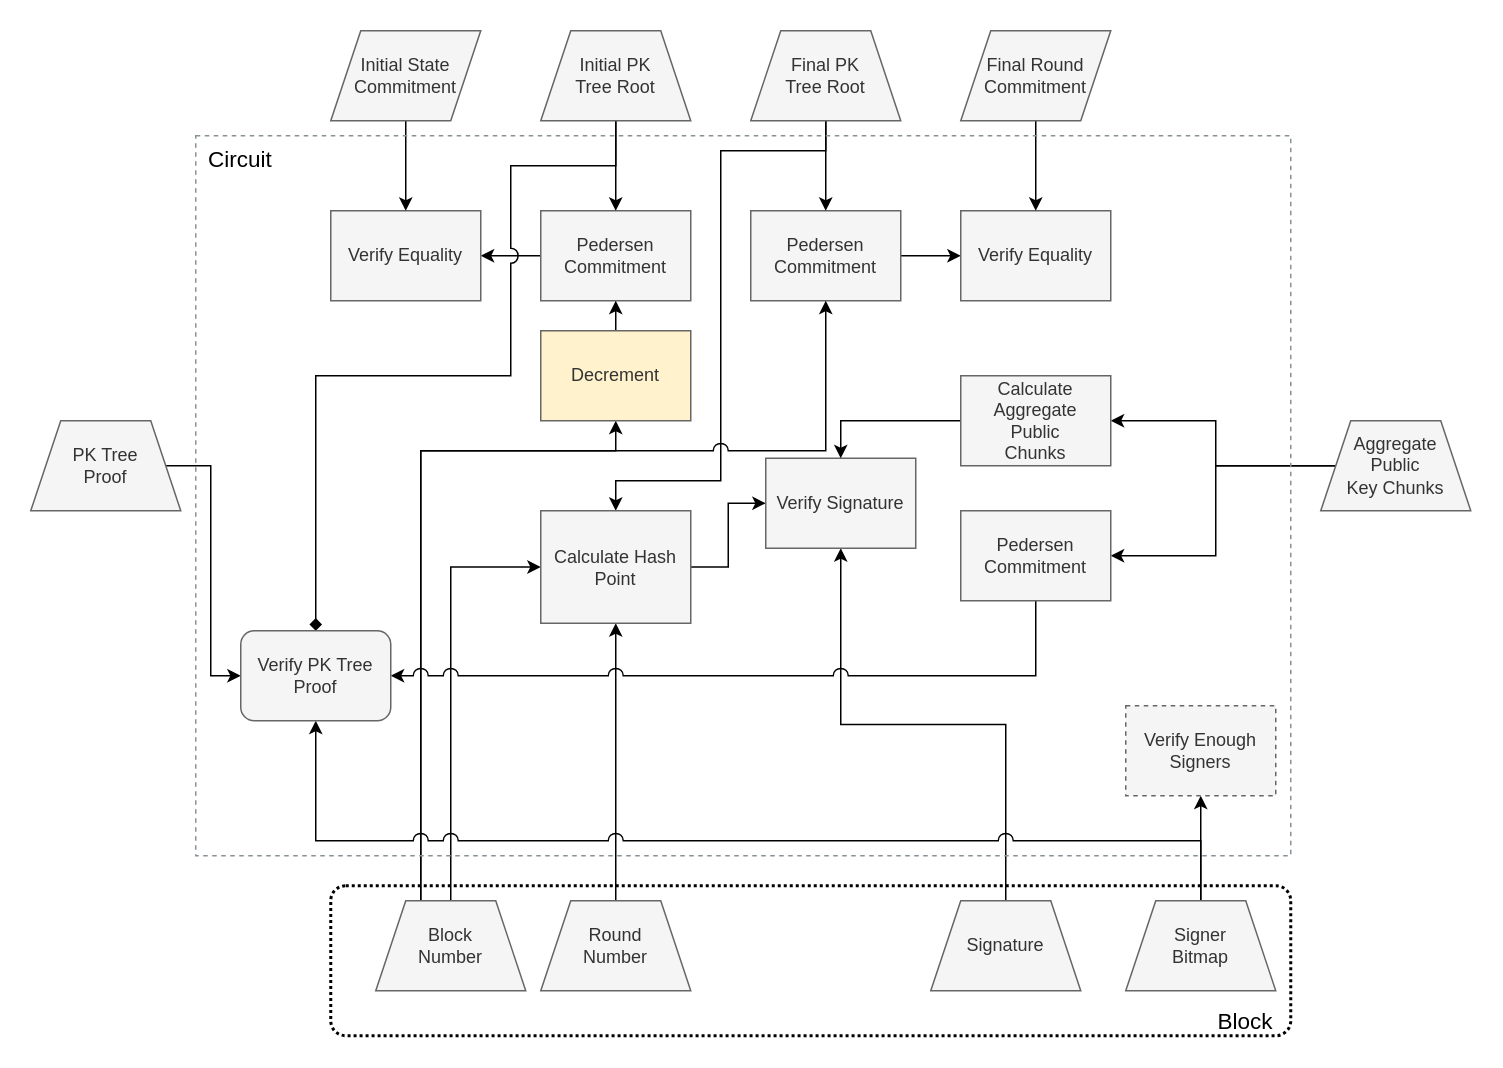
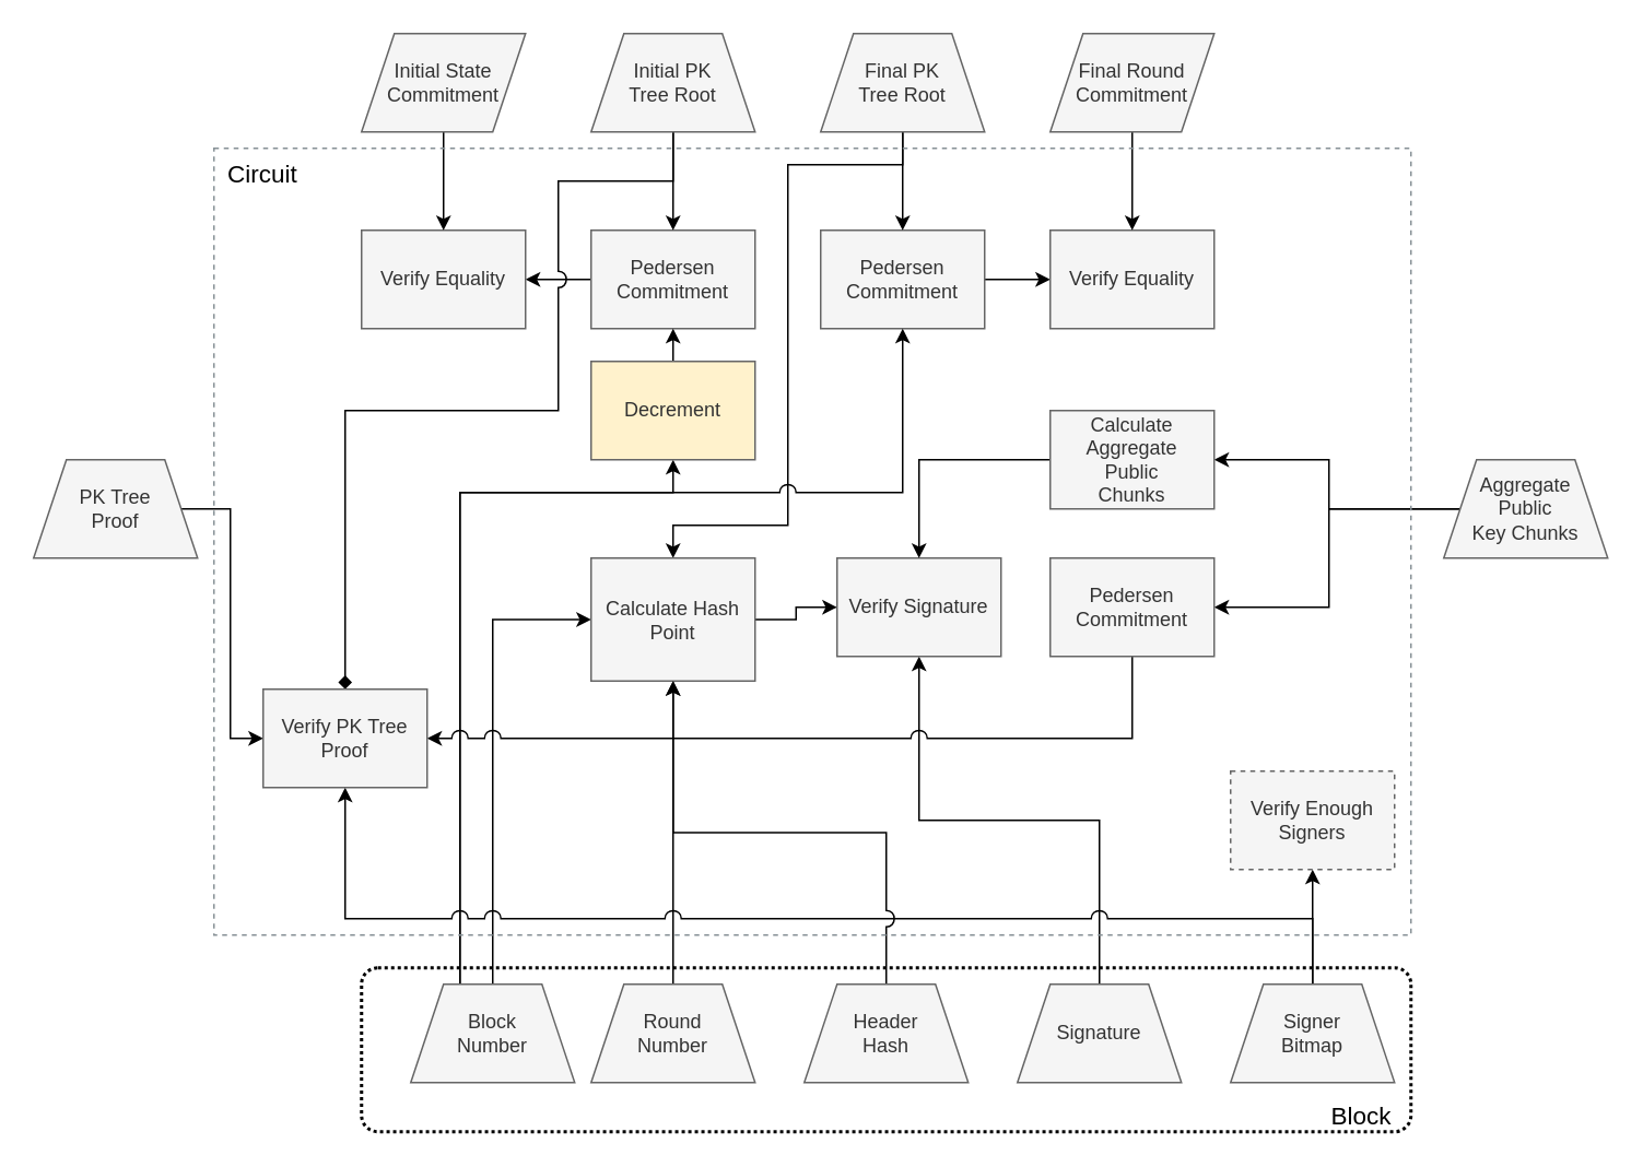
- <mxCell id="38" value="&lt;div&gt;Verify Signature&lt;/div&gt;" style="whiteSpace=wrap;html=1;fillColor=#f5f5f5;strokeColor=#666666;fontColor=#333333;" parent="1" vertex="1"><mxGeometry x="510" y="305" width="100" height="60" as="geometry" /></mxCell>
+ <mxCell id="38" value="&lt;div&gt;Verify Signature&lt;/div&gt;" style="whiteSpace=wrap;html=1;fillColor=#f5f5f5;strokeColor=#666666;fontColor=#333333;" parent="1" vertex="1"><mxGeometry x="510" y="340" width="100" height="60" as="geometry" /></mxCell>
- <mxCell id="46" value="Verify PK Tree Proof" style="whiteSpace=wrap;html=1;fillColor=#f5f5f5;strokeColor=#666666;fontColor=#333333;rounded=1;" parent="1" vertex="1"><mxGeometry x="160" y="420" width="100" height="60" as="geometry" /></mxCell>
+ <mxCell id="46" value="Verify PK Tree Proof" style="whiteSpace=wrap;html=1;fillColor=#f5f5f5;strokeColor=#666666;fontColor=#333333;" parent="1" vertex="1"><mxGeometry x="160" y="420" width="100" height="60" as="geometry" /></mxCell>
+ <mxCell id="40" style="edgeStyle=orthogonalEdgeStyle;rounded=0;jumpStyle=arc;jumpSize=10;orthogonalLoop=1;jettySize=auto;html=1;exitX=0.5;exitY=0;exitDx=0;exitDy=0;entryX=0.5;entryY=1;entryDx=0;entryDy=0;" parent="1" source="41" target="37" edge="1"><mxGeometry relative="1" as="geometry" /></mxCell>
+ <mxCell id="41" value="&lt;div&gt;Header&lt;/div&gt;&lt;div&gt;Hash&lt;br&gt;&lt;/div&gt;" style="shape=trapezoid;perimeter=trapezoidPerimeter;whiteSpace=wrap;html=1;fixedSize=1;fillColor=#f5f5f5;strokeColor=#666666;fontColor=#333333;" parent="1" vertex="1"><mxGeometry x="490" y="600" width="100" height="60" as="geometry" /></mxCell>
